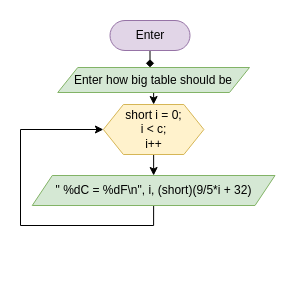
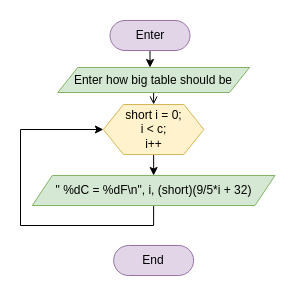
- <mxCell id="2" style="edgeStyle=orthogonalEdgeStyle;rounded=0;orthogonalLoop=1;jettySize=auto;html=1;exitX=0.5;exitY=0.5;exitDx=0;exitDy=15;exitPerimeter=0;endArrow=diamond;" edge="1" parent="1" source="3" target="5"><mxGeometry relative="1" as="geometry"><Array as="points"><mxPoint x="145.5" y="67" /><mxPoint x="145.5" y="67" /></Array></mxGeometry></mxCell>
+ <mxCell id="2" style="edgeStyle=orthogonalEdgeStyle;rounded=0;orthogonalLoop=1;jettySize=auto;html=1;exitX=0.5;exitY=0.5;exitDx=0;exitDy=15;exitPerimeter=0;" edge="1" parent="1" source="3" target="5"><mxGeometry relative="1" as="geometry"><Array as="points"><mxPoint x="145.5" y="67" /><mxPoint x="145.5" y="67" /></Array></mxGeometry></mxCell>
- <mxCell id="4" style="edgeStyle=orthogonalEdgeStyle;rounded=0;orthogonalLoop=1;jettySize=auto;html=1;exitX=0.5;exitY=1;exitDx=0;exitDy=0;entryX=0.5;entryY=0;entryDx=0;entryDy=0;" edge="1" parent="1" source="5" target="7"><mxGeometry relative="1" as="geometry" /></mxCell>
+ <mxCell id="4" style="edgeStyle=orthogonalEdgeStyle;rounded=0;orthogonalLoop=1;jettySize=auto;html=1;exitX=0.5;exitY=1;exitDx=0;exitDy=0;entryX=0.5;entryY=0;entryDx=0;entryDy=0;endArrow=open;" edge="1" parent="1" source="5" target="7"><mxGeometry relative="1" as="geometry" /></mxCell>
+ <mxCell id="10" value="End" style="html=1;dashed=0;whiteSpace=wrap;shape=mxgraph.dfd.start;fillColor=#e1d5e7;strokeColor=#9673a6;" vertex="1" parent="1"><mxGeometry x="113.13" y="245" width="80" height="30" as="geometry" /></mxCell>
